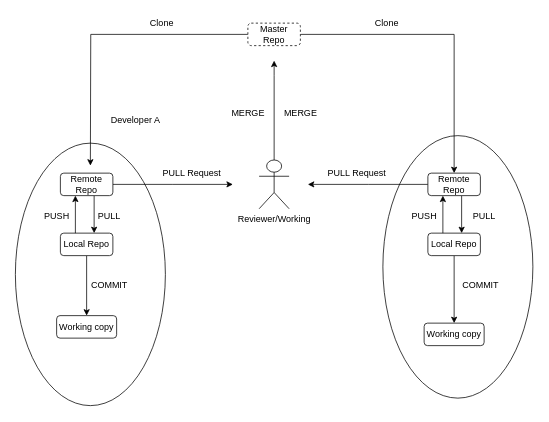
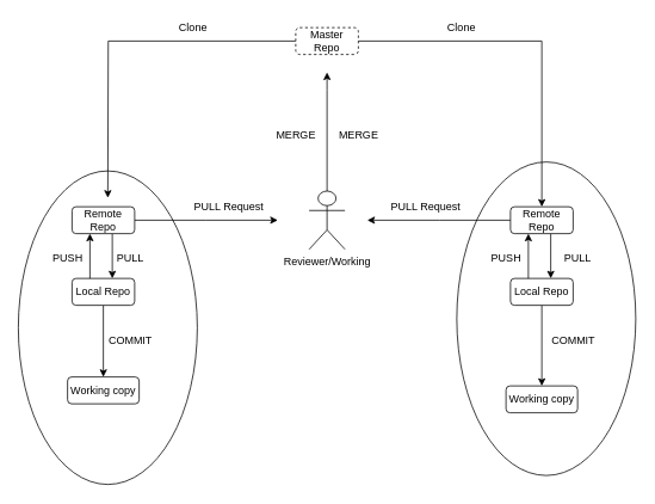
- <mxCell id="21" value="Developer A" style="text;html=1;align=center;verticalAlign=middle;resizable=0;points=[];autosize=1;strokeColor=none;" parent="1" vertex="1"><mxGeometry x="140" y="150" width="80" height="20" as="geometry" /></mxCell>
